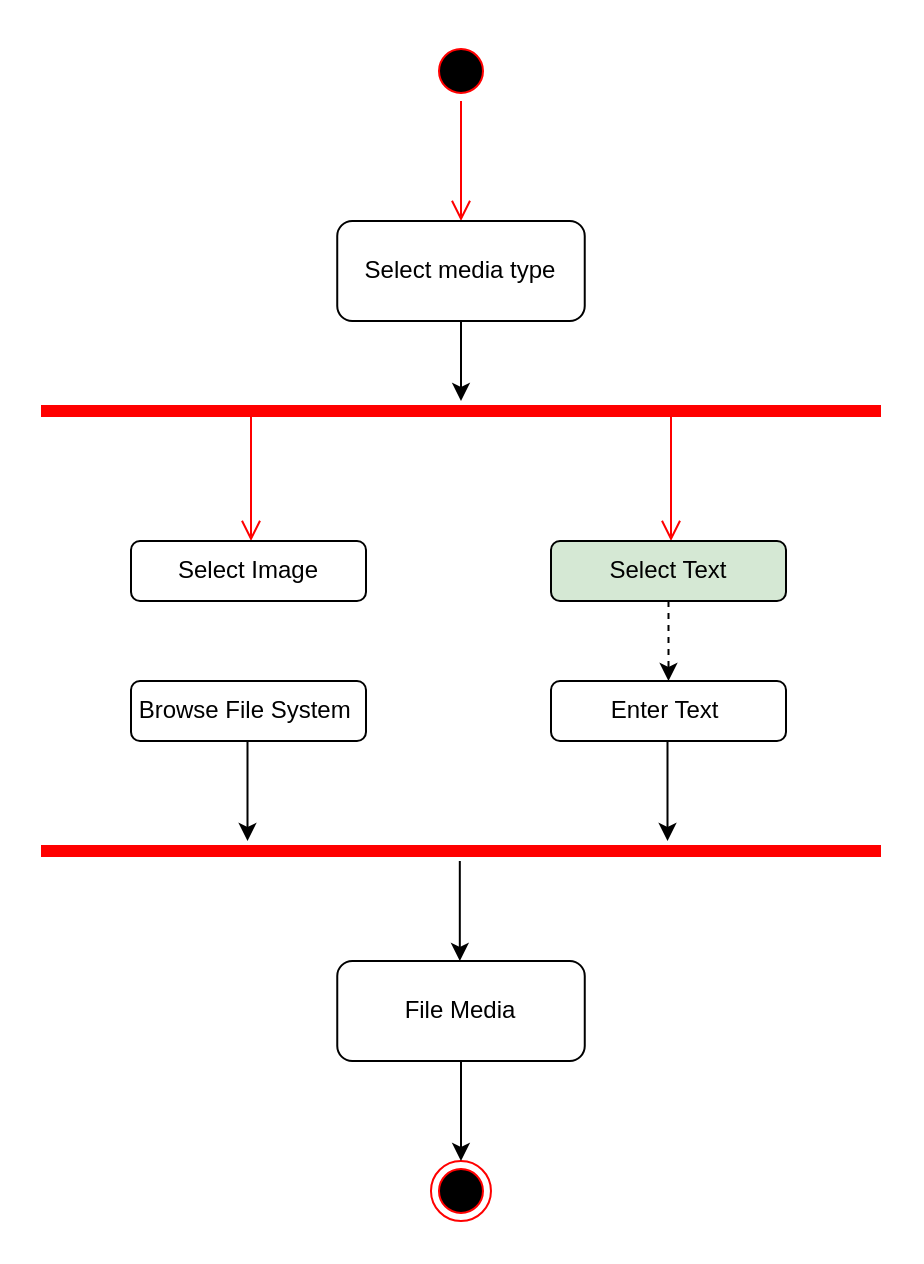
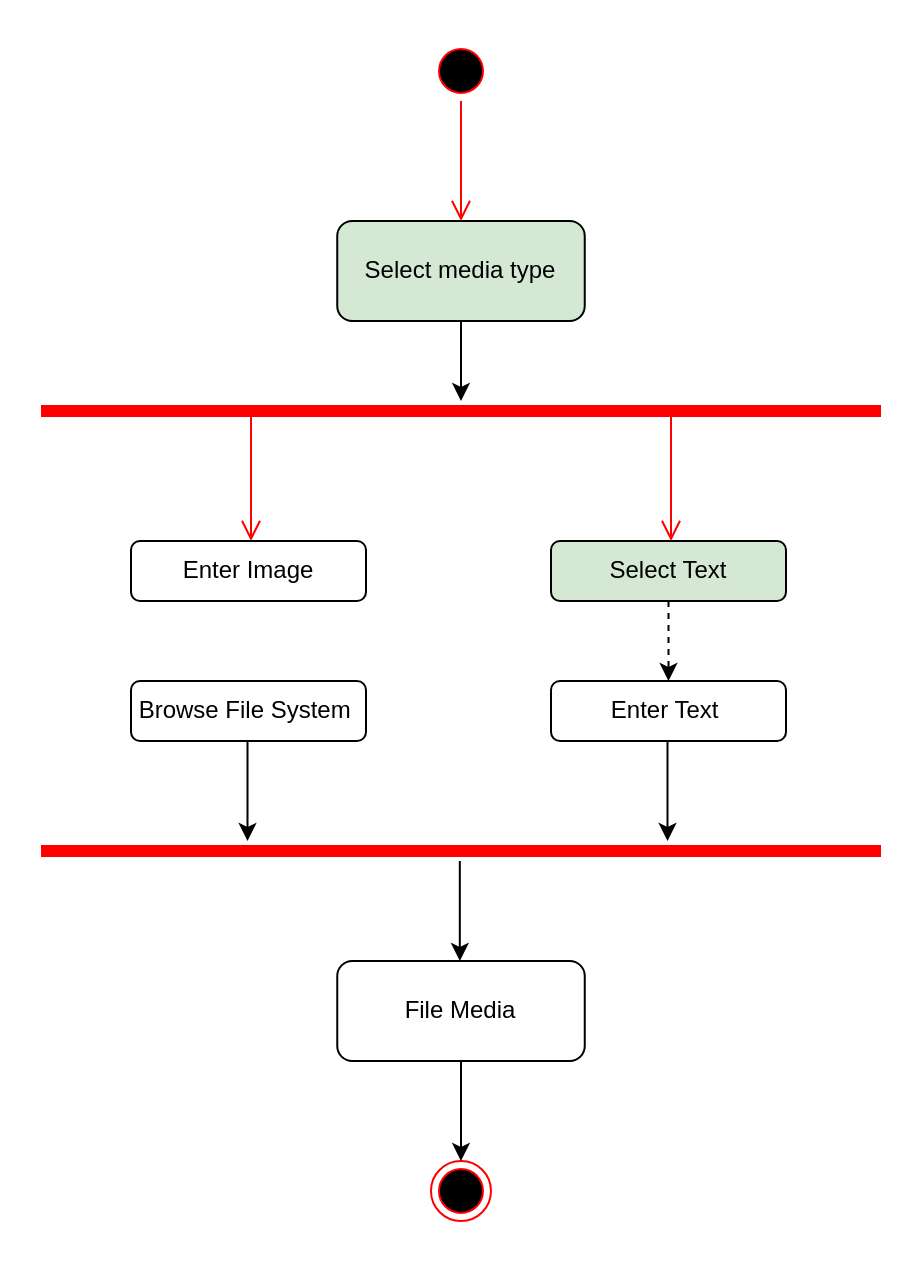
- <mxCell id="4" value="&lt;div&gt;Select media type&lt;/div&gt;" style="rounded=1;whiteSpace=wrap;html=1;" parent="1" vertex="1"><mxGeometry x="168.12" y="110" width="123.75" height="50" as="geometry" /></mxCell>
+ <mxCell id="4" value="&lt;div&gt;Select media type&lt;/div&gt;" style="rounded=1;whiteSpace=wrap;html=1;fillColor=#d5e8d4;" parent="1" vertex="1"><mxGeometry x="168.12" y="110" width="123.75" height="50" as="geometry" /></mxCell>
- <mxCell id="9" value="Select Image" style="rounded=1;whiteSpace=wrap;html=1;" parent="1" vertex="1"><mxGeometry x="65" y="270" width="117.5" height="30" as="geometry" /></mxCell>
+ <mxCell id="9" value="Enter Image" style="rounded=1;whiteSpace=wrap;html=1;" parent="1" vertex="1"><mxGeometry x="65" y="270" width="117.5" height="30" as="geometry" /></mxCell>
